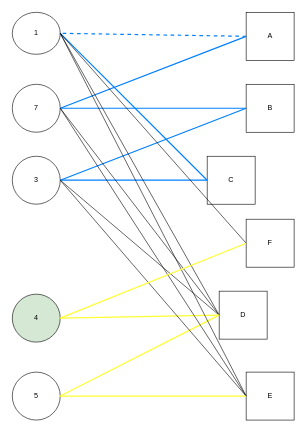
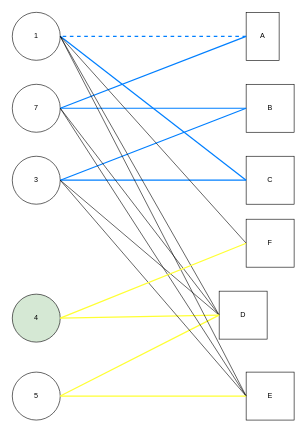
- <mxCell id="2" value="1" style="ellipse;whiteSpace=wrap;html=1;aspect=fixed;" parent="1" vertex="1"><mxGeometry x="20" y="20" width="80" height="70" as="geometry" /></mxCell>
+ <mxCell id="2" value="1" style="ellipse;whiteSpace=wrap;html=1;aspect=fixed;" parent="1" vertex="1"><mxGeometry x="20" y="20" width="80" height="80" as="geometry" /></mxCell>
- <mxCell id="7" value="A" style="whiteSpace=wrap;html=1;aspect=fixed;" parent="1" vertex="1"><mxGeometry x="410" y="20" width="80" height="80" as="geometry" /></mxCell>
+ <mxCell id="7" value="A" style="whiteSpace=wrap;html=1;aspect=fixed;" parent="1" vertex="1"><mxGeometry x="410" y="20" width="55" height="80" as="geometry" /></mxCell>
- <mxCell id="9" value="C" style="whiteSpace=wrap;html=1;aspect=fixed;" parent="1" vertex="1"><mxGeometry x="345" y="260" width="80" height="80" as="geometry" /></mxCell>
+ <mxCell id="9" value="C" style="whiteSpace=wrap;html=1;aspect=fixed;" parent="1" vertex="1"><mxGeometry x="410" y="260" width="80" height="80" as="geometry" /></mxCell>
